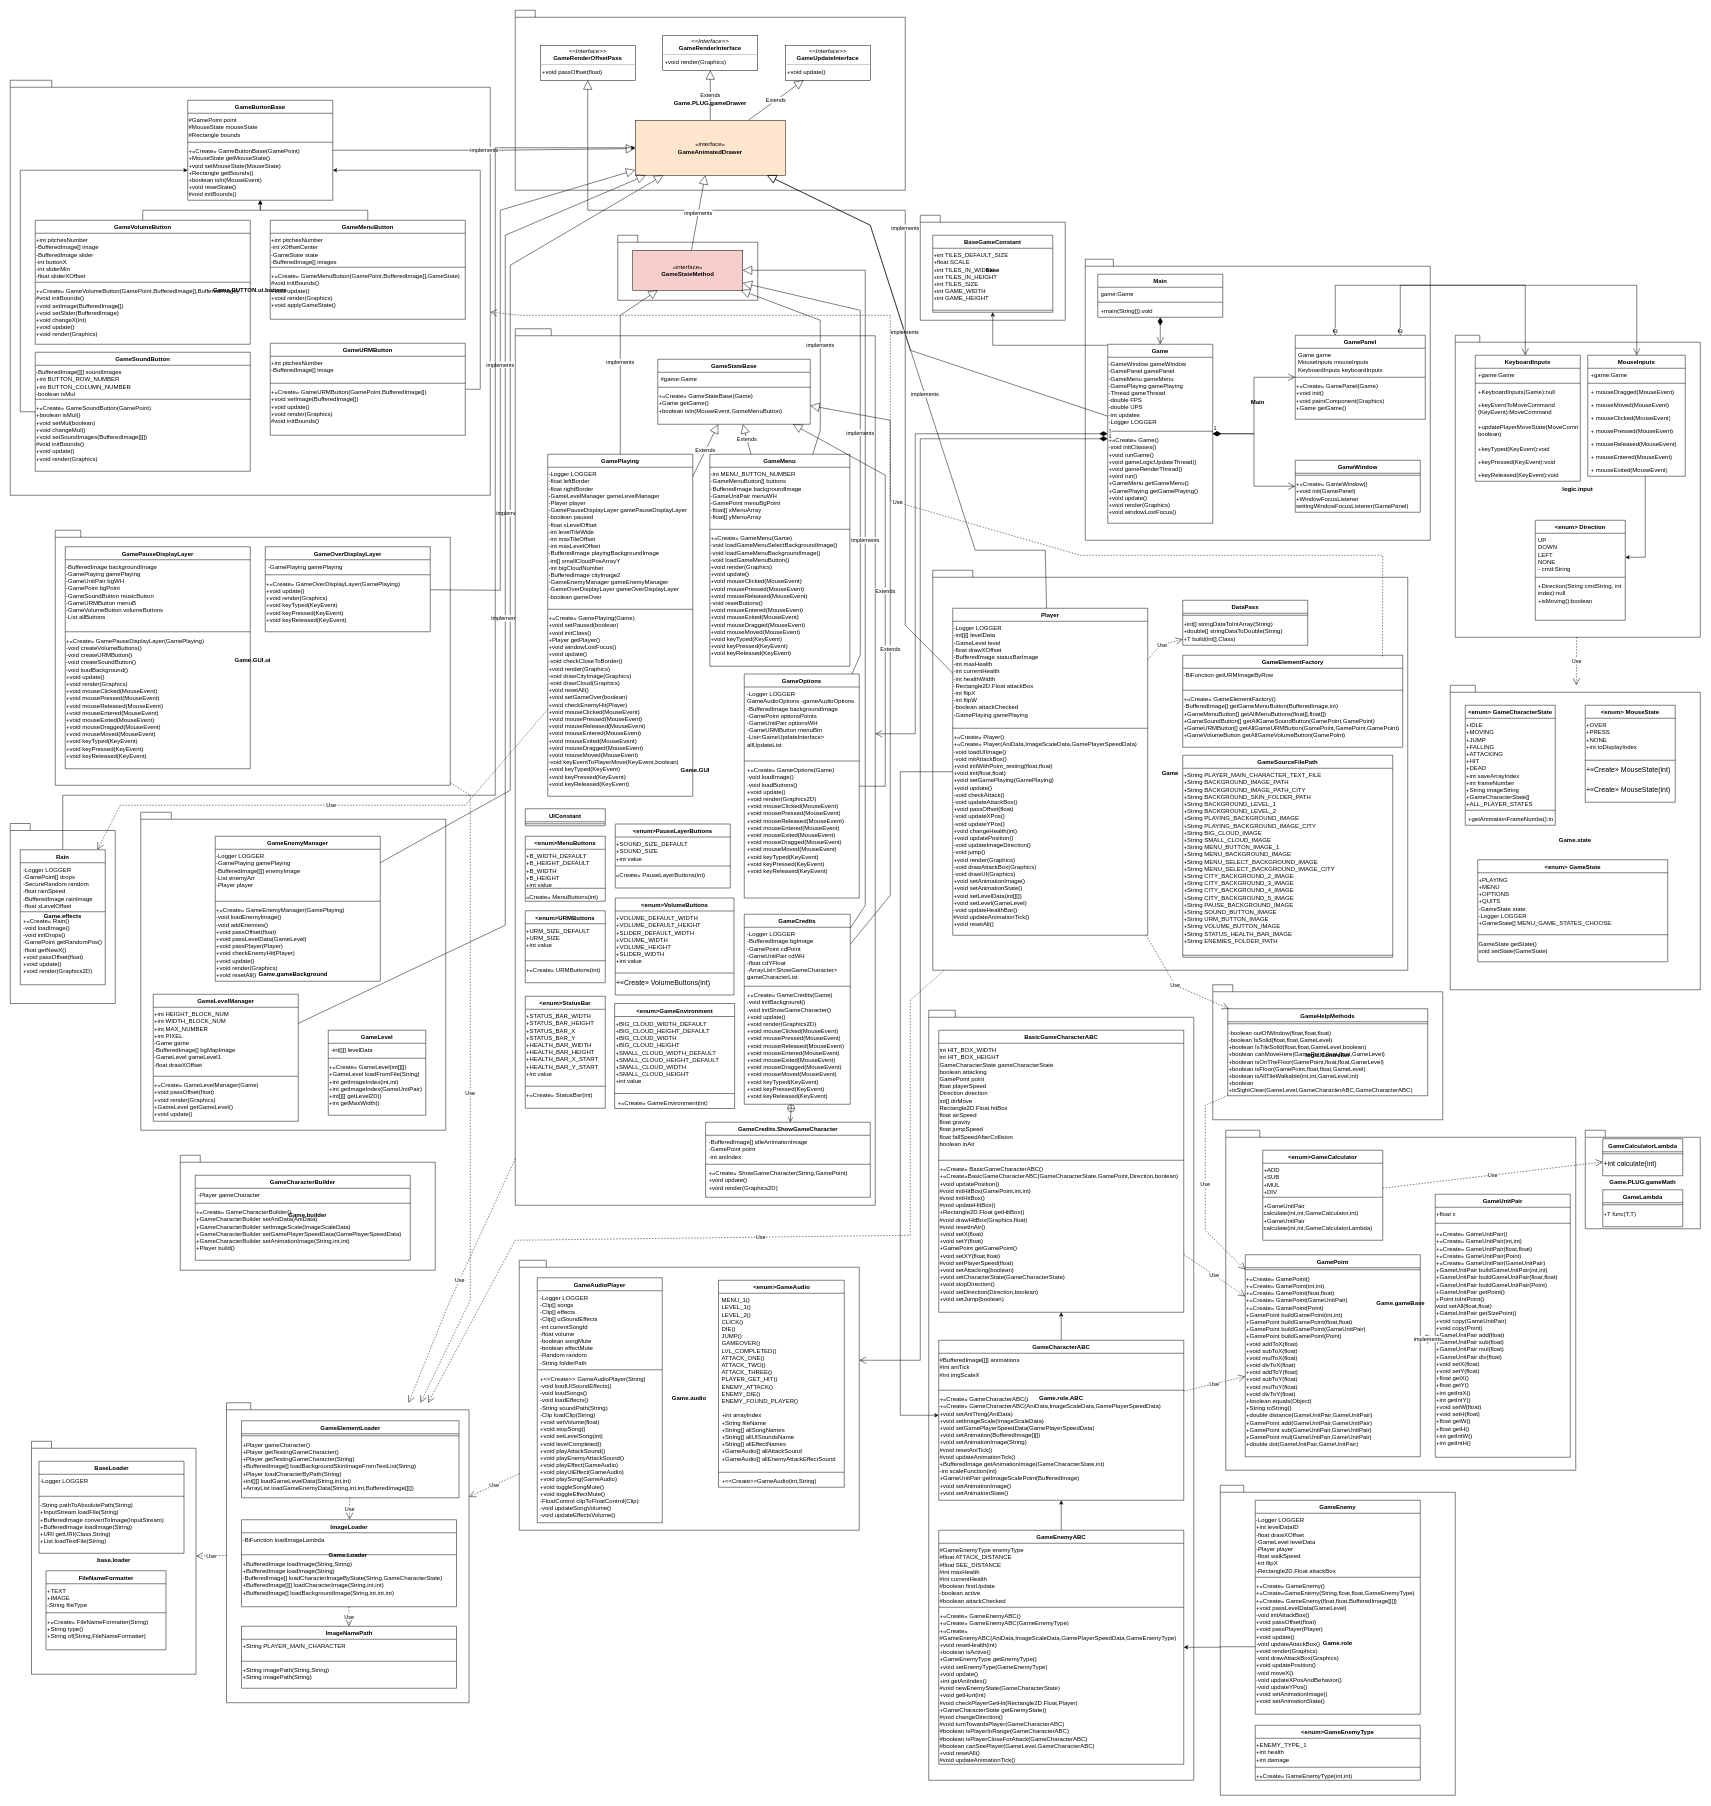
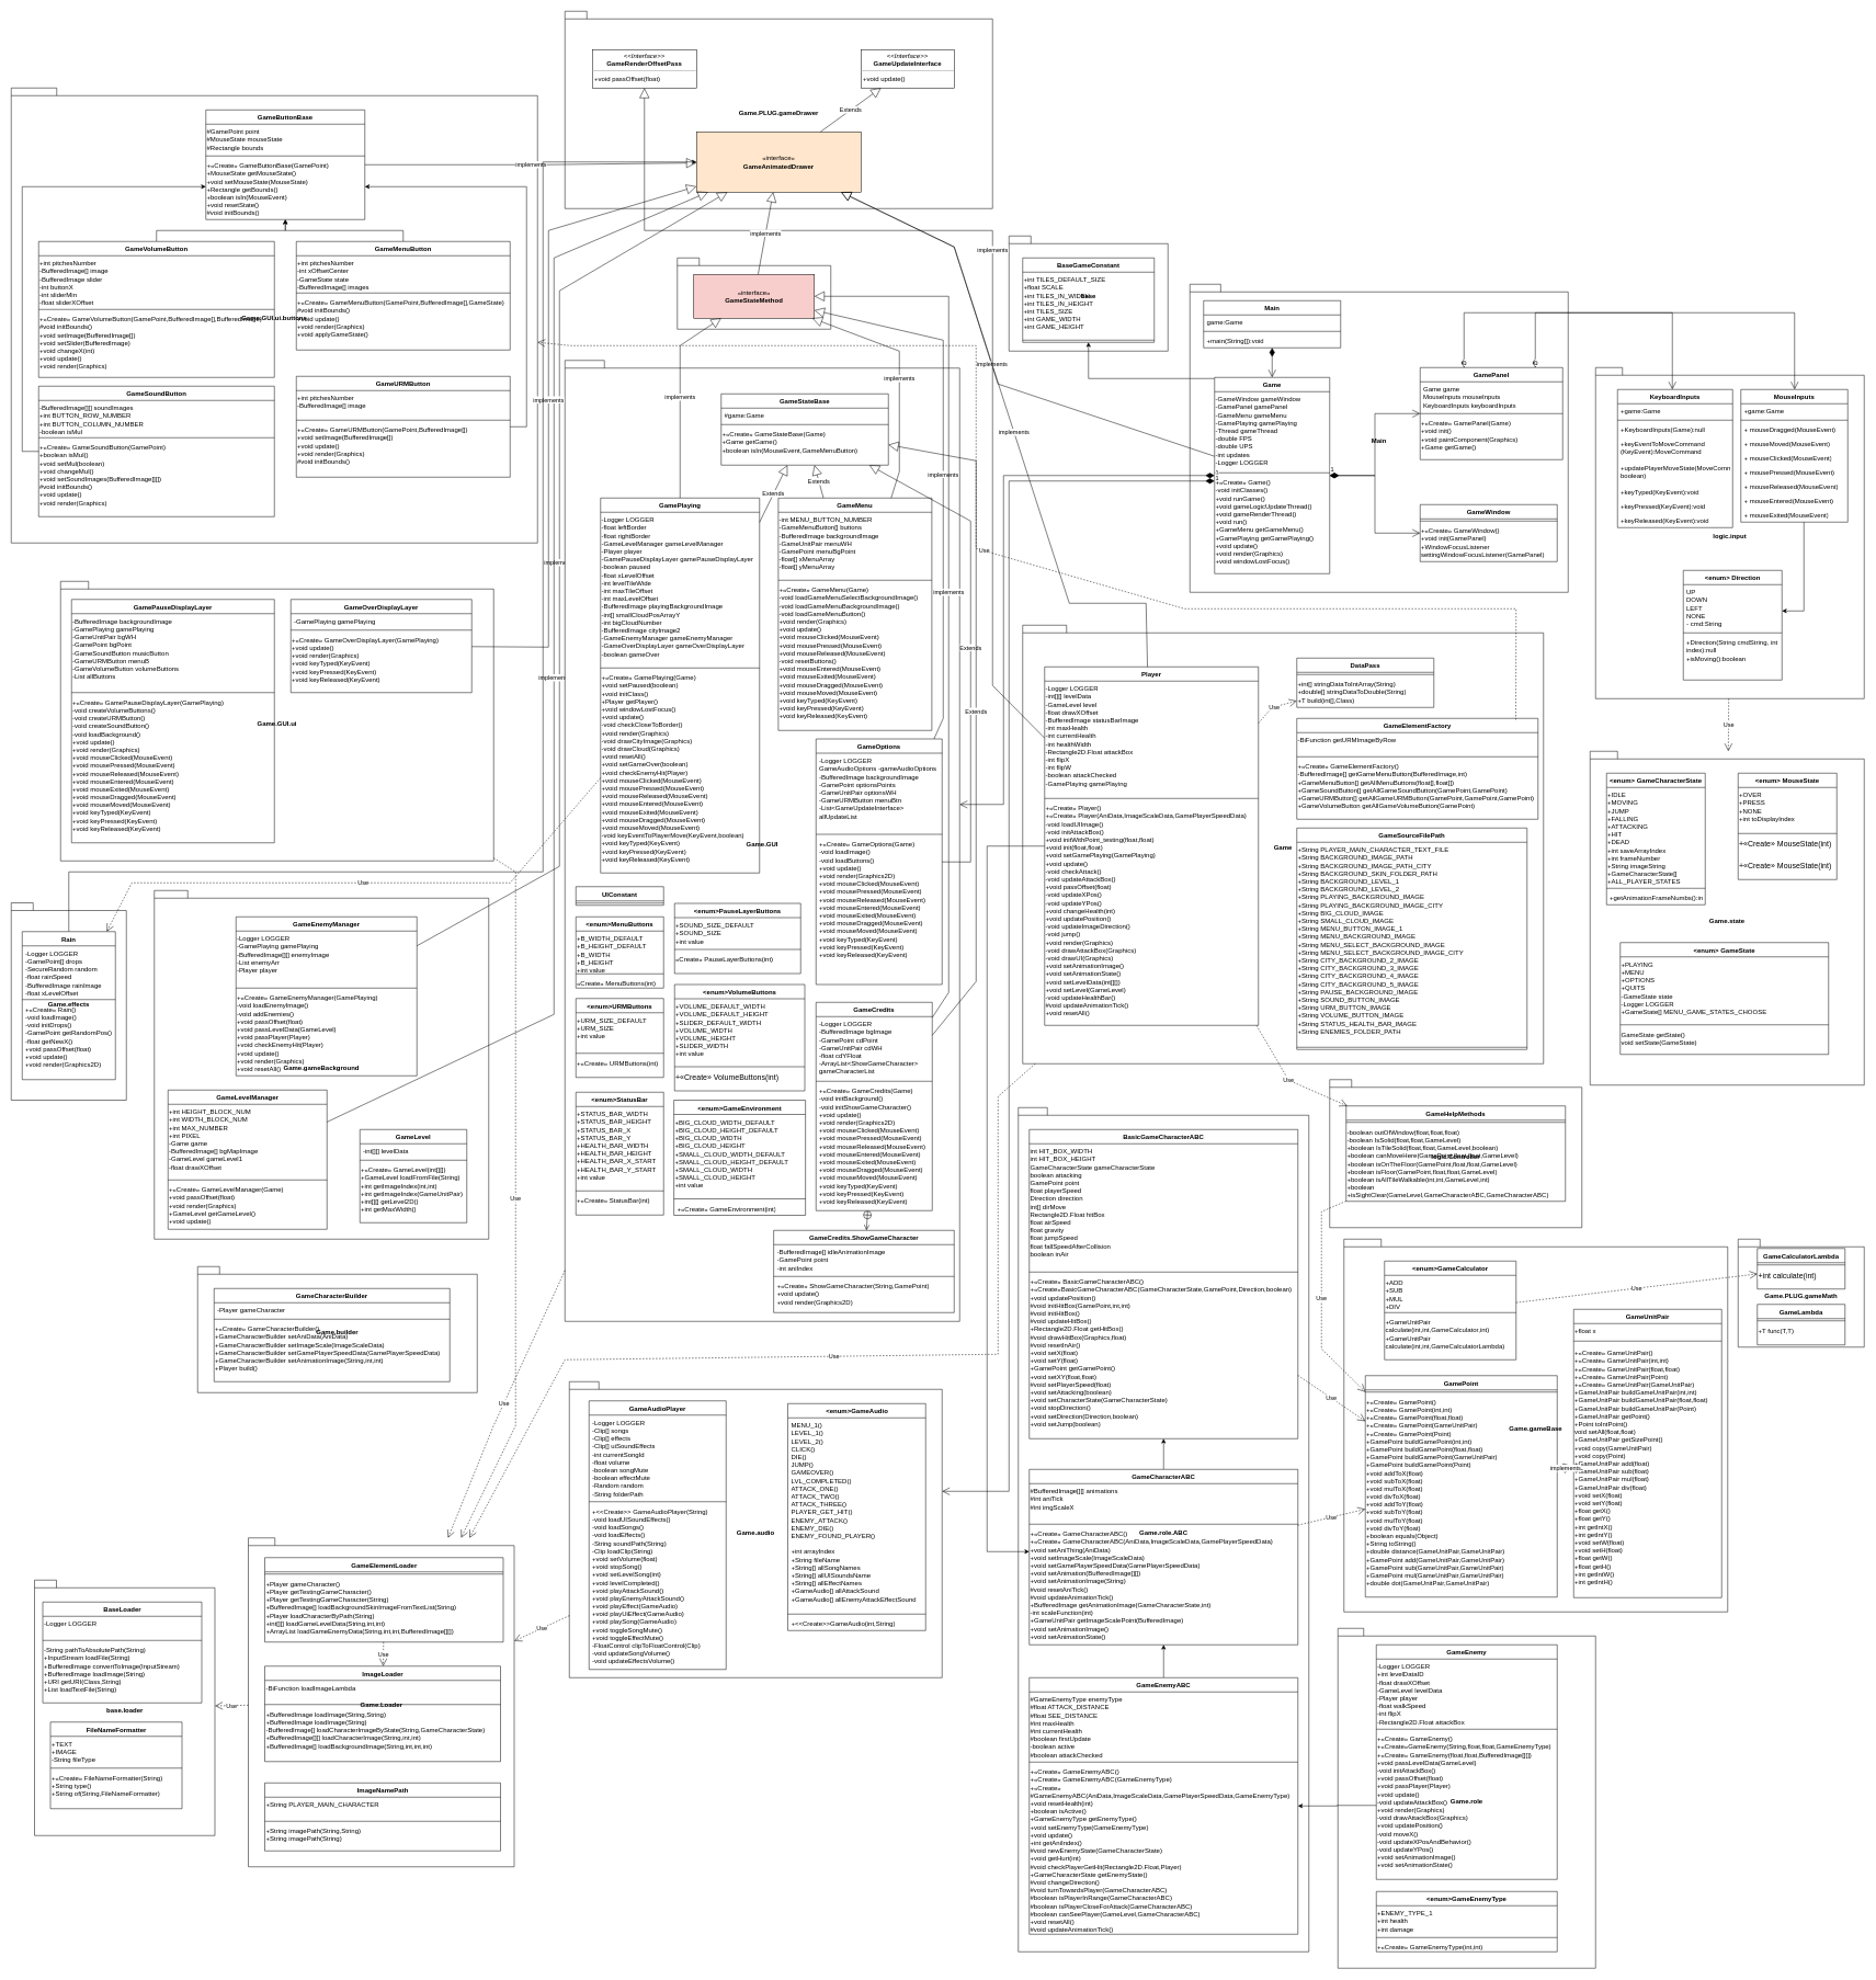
- <mxCell id="85" value="&lt;p style=&quot;margin:0px;margin-top:4px;text-align:center;&quot;&gt;&lt;i&gt;&amp;lt;&amp;lt;Interface&amp;gt;&amp;gt;&lt;/i&gt;&lt;br&gt;&lt;b&gt;GameRenderInterface&lt;/b&gt;&lt;br&gt;&lt;/p&gt;&lt;hr size=&quot;1&quot;&gt;&lt;p style=&quot;margin:0px;margin-left:4px;&quot;&gt;+void render(Graphics)&lt;br&gt;&lt;/p&gt;&lt;p style=&quot;margin:0px;margin-left:4px;&quot;&gt;&lt;br&gt;&lt;/p&gt;" style="verticalAlign=top;align=left;overflow=fill;fontSize=12;fontFamily=Helvetica;html=1;whiteSpace=wrap;" parent="1" vertex="1"><mxGeometry x="1325" y="70" width="190" height="70" as="geometry" /></mxCell>
- <mxCell id="313" value="Extends" style="endArrow=block;endSize=16;endFill=0;html=1;rounded=0;" edge="1" parent="1" source="87" target="85"><mxGeometry width="160" relative="1" as="geometry"><mxPoint x="1506" y="250" as="sourcePoint" /><mxPoint x="1617" y="170" as="targetPoint" /></mxGeometry></mxCell>
- <mxCell id="117" value="Game.BUTTON.ui.buttons" style="shape=folder;fontStyle=1;spacingTop=10;tabWidth=40;tabHeight=14;tabPosition=left;html=1;whiteSpace=wrap;" parent="1" vertex="1"><mxGeometry x="20" y="160" width="960" height="830" as="geometry" /></mxCell>
+ <mxCell id="117" value="Game.GUI.ui.buttons" style="shape=folder;fontStyle=1;spacingTop=10;tabWidth=40;tabHeight=14;tabPosition=left;html=1;whiteSpace=wrap;" parent="1" vertex="1"><mxGeometry x="20" y="160" width="960" height="830" as="geometry" /></mxCell>
- <mxCell id="265" value="Use" style="endArrow=open;endSize=12;dashed=1;html=1;rounded=0;" parent="1" source="251" target="244" edge="1"><mxGeometry width="160" relative="1" as="geometry"><mxPoint x="709.5" y="3005" as="sourcePoint" /><mxPoint x="708.5" y="3049" as="targetPoint" /></mxGeometry></mxCell>
